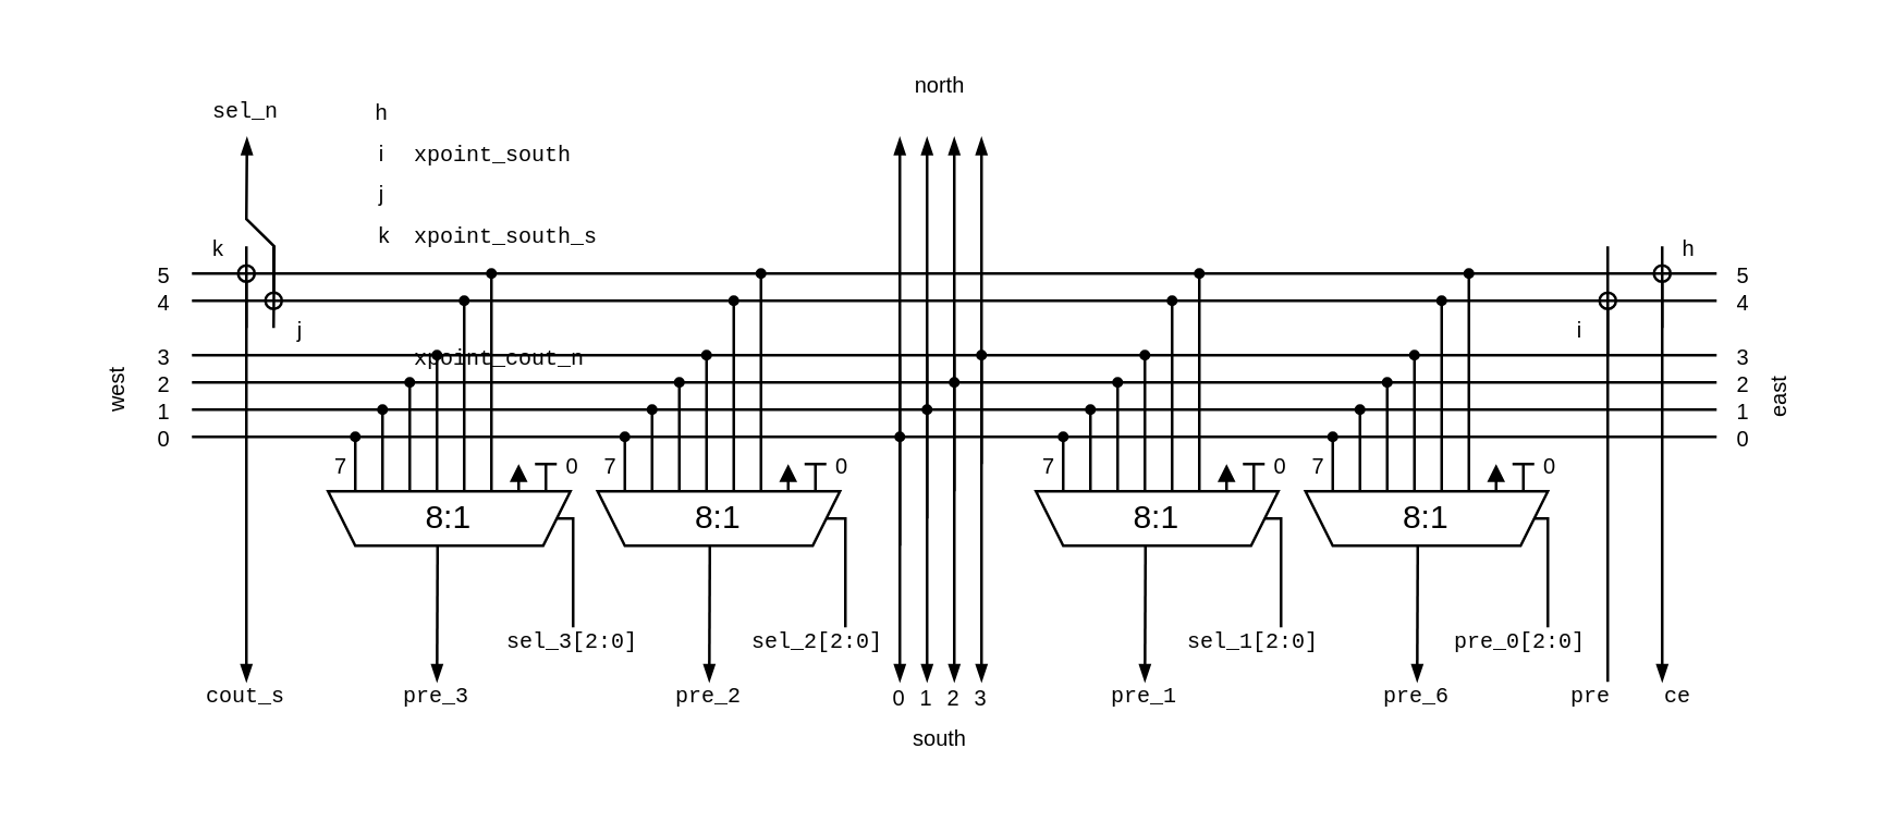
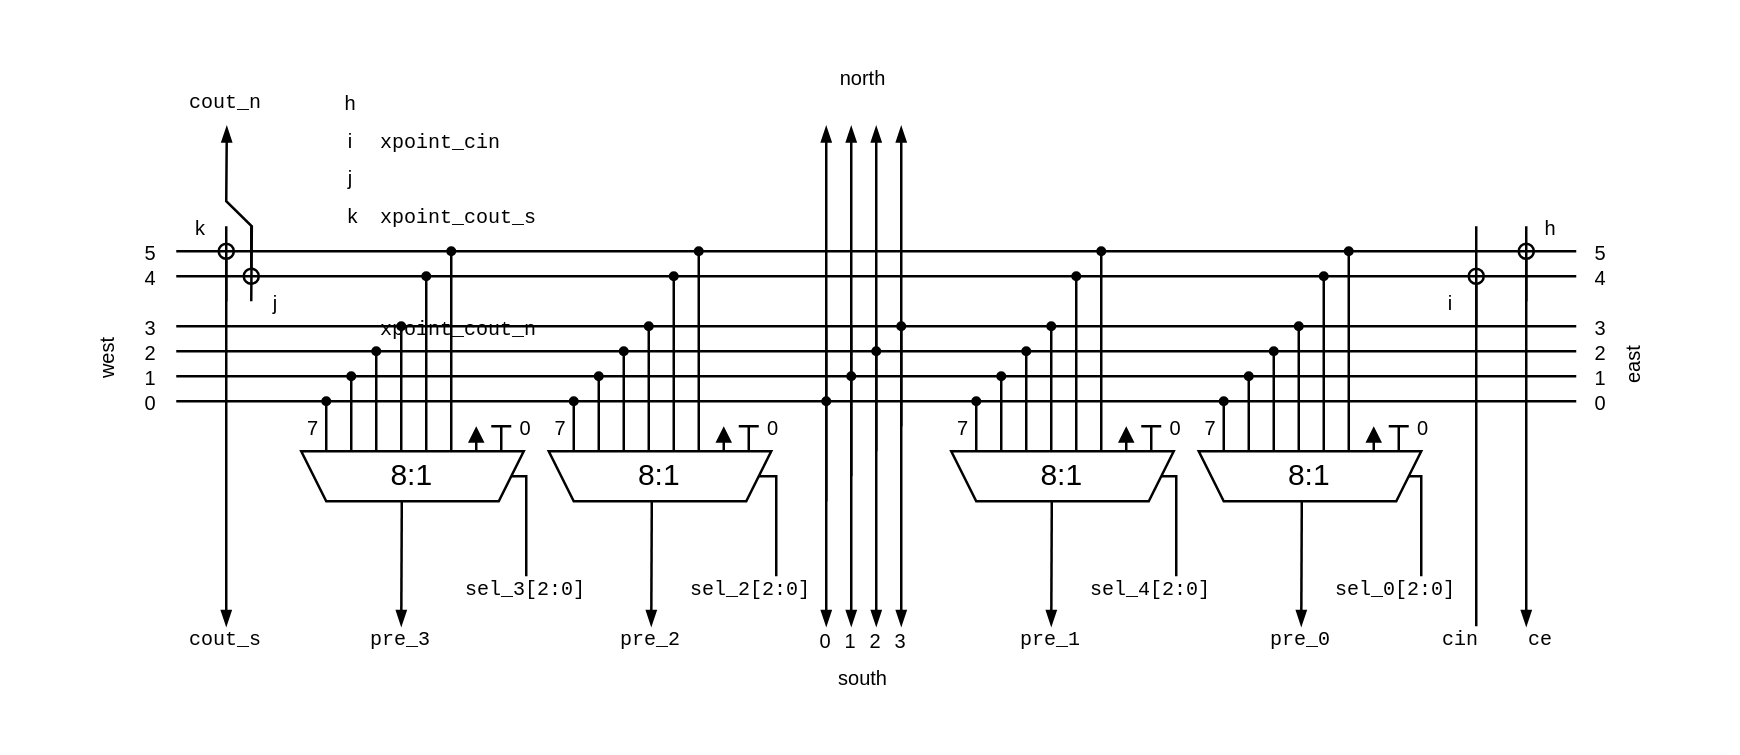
- <mxCell id="84" value="&lt;font face=&quot;Courier New&quot;&gt;sel_n&lt;/font&gt;" style="text;html=1;strokeColor=none;fillColor=none;align=center;verticalAlign=middle;whiteSpace=wrap;rounded=0;fontSize=8;" parent="1" vertex="1"><mxGeometry x="70" y="30" width="40" height="20" as="geometry" /></mxCell>
+ <mxCell id="84" value="&lt;font face=&quot;Courier New&quot;&gt;cout_n&lt;/font&gt;" style="text;html=1;strokeColor=none;fillColor=none;align=center;verticalAlign=middle;whiteSpace=wrap;rounded=0;fontSize=8;" parent="1" vertex="1"><mxGeometry x="70" y="30" width="40" height="20" as="geometry" /></mxCell>
- <mxCell id="91" value="&lt;div style=&quot;&quot;&gt;&lt;span style=&quot;font-family: &amp;quot;Courier New&amp;quot;; font-size: 8px; background-color: initial;&quot;&gt;xpoint_south&lt;/span&gt;&lt;/div&gt;" style="text;html=1;strokeColor=none;fillColor=none;align=left;verticalAlign=middle;whiteSpace=wrap;rounded=0;" parent="1" vertex="1"><mxGeometry x="150" y="50" width="80" height="10" as="geometry" /></mxCell>
+ <mxCell id="91" value="&lt;div style=&quot;&quot;&gt;&lt;span style=&quot;font-family: &amp;quot;Courier New&amp;quot;; font-size: 8px; background-color: initial;&quot;&gt;xpoint_cin&lt;/span&gt;&lt;/div&gt;" style="text;html=1;strokeColor=none;fillColor=none;align=left;verticalAlign=middle;whiteSpace=wrap;rounded=0;" parent="1" vertex="1"><mxGeometry x="150" y="50" width="80" height="10" as="geometry" /></mxCell>
- <mxCell id="93" value="&lt;div style=&quot;&quot;&gt;&lt;span style=&quot;font-family: &amp;quot;Courier New&amp;quot;; font-size: 8px;&quot;&gt;xpoint_south_s&lt;/span&gt;&lt;br&gt;&lt;/div&gt;" style="text;html=1;strokeColor=none;fillColor=none;align=left;verticalAlign=middle;whiteSpace=wrap;rounded=0;" parent="1" vertex="1"><mxGeometry x="150" y="80" width="80" height="10" as="geometry" /></mxCell>
+ <mxCell id="93" value="&lt;div style=&quot;&quot;&gt;&lt;span style=&quot;font-family: &amp;quot;Courier New&amp;quot;; font-size: 8px;&quot;&gt;xpoint_cout_s&lt;/span&gt;&lt;br&gt;&lt;/div&gt;" style="text;html=1;strokeColor=none;fillColor=none;align=left;verticalAlign=middle;whiteSpace=wrap;rounded=0;" parent="1" vertex="1"><mxGeometry x="150" y="80" width="80" height="10" as="geometry" /></mxCell>
- <mxCell id="96" value="&lt;font face=&quot;Courier New&quot;&gt;sel_1[2:0]&lt;/font&gt;" style="text;html=1;strokeColor=none;fillColor=none;align=center;verticalAlign=middle;whiteSpace=wrap;rounded=0;fontSize=8;" parent="1" vertex="1"><mxGeometry x="430" y="230" width="60" height="10" as="geometry" /></mxCell>
+ <mxCell id="96" value="&lt;font face=&quot;Courier New&quot;&gt;sel_4[2:0]&lt;/font&gt;" style="text;html=1;strokeColor=none;fillColor=none;align=center;verticalAlign=middle;whiteSpace=wrap;rounded=0;fontSize=8;" parent="1" vertex="1"><mxGeometry x="430" y="230" width="60" height="10" as="geometry" /></mxCell>
- <mxCell id="97" value="&lt;font face=&quot;Courier New&quot;&gt;pre_0[2:0]&lt;/font&gt;" style="text;html=1;strokeColor=none;fillColor=none;align=center;verticalAlign=middle;whiteSpace=wrap;rounded=0;fontSize=8;" parent="1" vertex="1"><mxGeometry x="528" y="230" width="60" height="10" as="geometry" /></mxCell>
+ <mxCell id="97" value="&lt;font face=&quot;Courier New&quot;&gt;sel_0[2:0]&lt;/font&gt;" style="text;html=1;strokeColor=none;fillColor=none;align=center;verticalAlign=middle;whiteSpace=wrap;rounded=0;fontSize=8;" parent="1" vertex="1"><mxGeometry x="528" y="230" width="60" height="10" as="geometry" /></mxCell>
- <mxCell id="78" value="&lt;font face=&quot;Courier New&quot;&gt;pre_6&lt;/font&gt;" style="text;html=1;strokeColor=none;fillColor=none;align=center;verticalAlign=middle;whiteSpace=wrap;rounded=0;fontSize=8;" parent="1" vertex="1"><mxGeometry x="500" y="250" width="40" height="10" as="geometry" /></mxCell>
+ <mxCell id="78" value="&lt;font face=&quot;Courier New&quot;&gt;pre_0&lt;/font&gt;" style="text;html=1;strokeColor=none;fillColor=none;align=center;verticalAlign=middle;whiteSpace=wrap;rounded=0;fontSize=8;" parent="1" vertex="1"><mxGeometry x="500" y="250" width="40" height="10" as="geometry" /></mxCell>
- <mxCell id="82" value="&lt;font face=&quot;Courier New&quot;&gt;pre&lt;/font&gt;" style="text;html=1;strokeColor=none;fillColor=none;align=center;verticalAlign=middle;whiteSpace=wrap;rounded=0;fontSize=8;" parent="1" vertex="1"><mxGeometry x="568" y="250" width="32" height="10" as="geometry" /></mxCell>
+ <mxCell id="82" value="&lt;font face=&quot;Courier New&quot;&gt;cin&lt;/font&gt;" style="text;html=1;strokeColor=none;fillColor=none;align=center;verticalAlign=middle;whiteSpace=wrap;rounded=0;fontSize=8;" parent="1" vertex="1"><mxGeometry x="568" y="250" width="32" height="10" as="geometry" /></mxCell>
